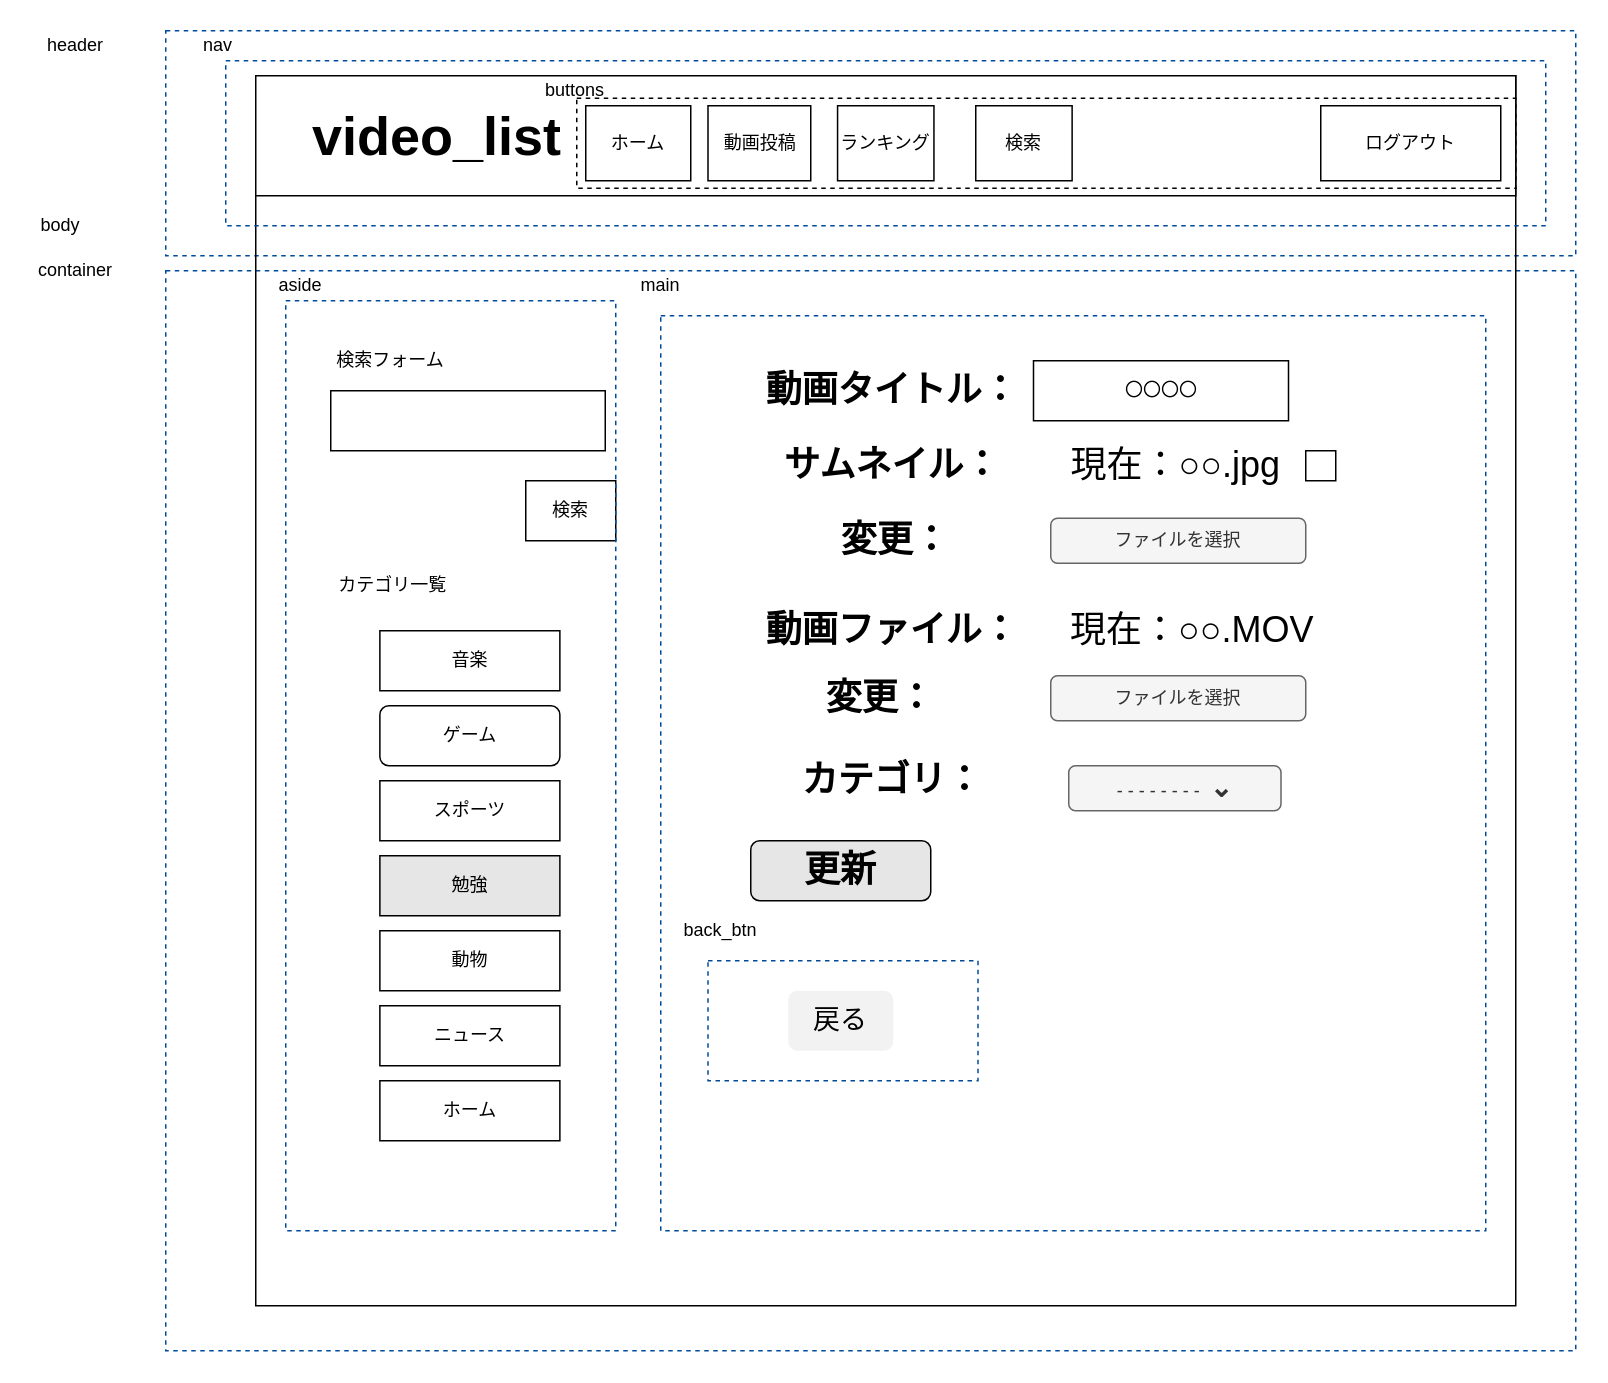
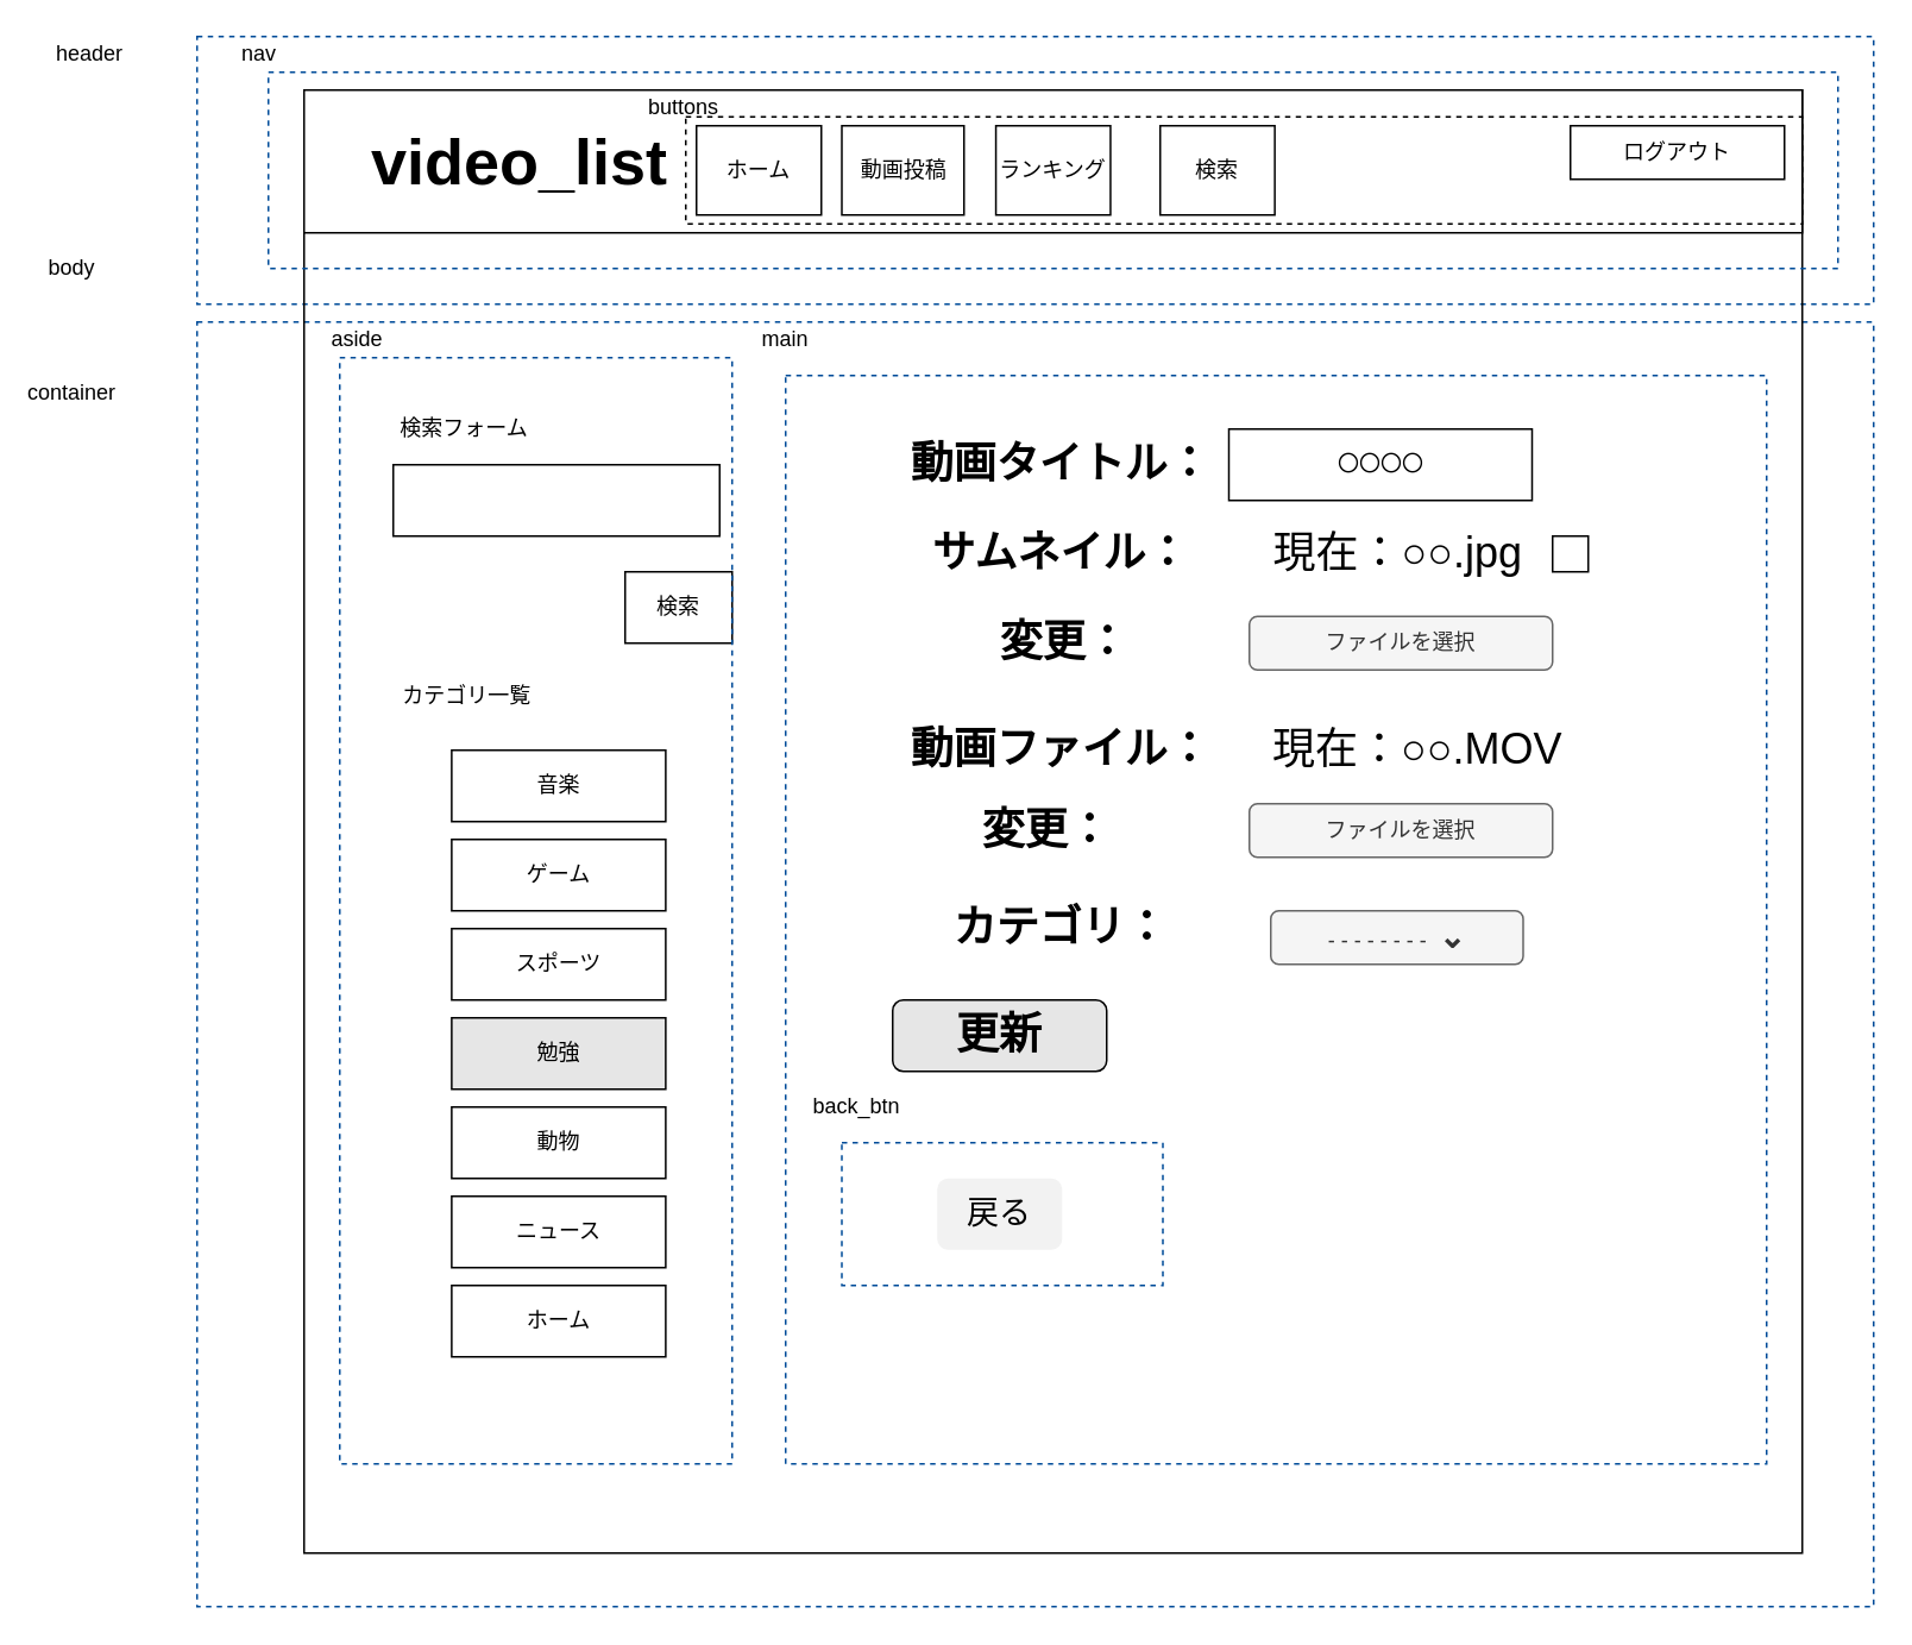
- <mxCell id="6" value="ログアウト" style="rounded=0;whiteSpace=wrap;html=1;" parent="1" vertex="1"><mxGeometry x="880" y="70" width="120" height="50" as="geometry" /></mxCell>
+ <mxCell id="6" value="ログアウト" style="rounded=0;whiteSpace=wrap;html=1;" parent="1" vertex="1"><mxGeometry x="880" y="70" width="120" height="30" as="geometry" /></mxCell>
- <mxCell id="23" value="container" style="text;html=1;strokeColor=none;fillColor=none;align=center;verticalAlign=middle;whiteSpace=wrap;rounded=0;dashed=1;" parent="1" vertex="1"><mxGeometry x="30" y="170" width="40" height="20" as="geometry" /></mxCell>
+ <mxCell id="23" value="container" style="text;html=1;strokeColor=none;fillColor=none;align=center;verticalAlign=middle;whiteSpace=wrap;rounded=0;dashed=1;" parent="1" vertex="1"><mxGeometry x="20" y="210" width="40" height="20" as="geometry" /></mxCell>
- <mxCell id="45" value="ゲーム" style="whiteSpace=wrap;html=1;rounded=1;" vertex="1" parent="1"><mxGeometry x="252.75" y="470" width="120" height="40" as="geometry" /></mxCell>
+ <mxCell id="45" value="ゲーム" style="rounded=0;whiteSpace=wrap;html=1;" vertex="1" parent="1"><mxGeometry x="252.75" y="470" width="120" height="40" as="geometry" /></mxCell>
